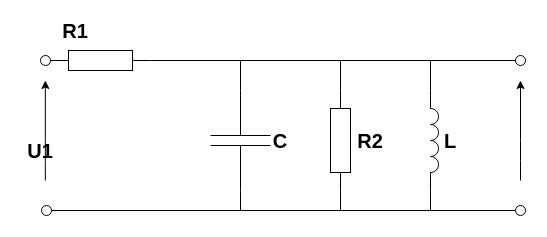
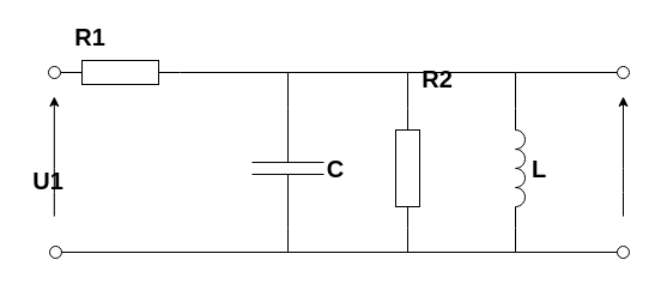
- <mxCell id="18" value="&lt;font style=&quot;font-size: 20px&quot;&gt;&lt;b&gt;R2&lt;/b&gt;&lt;/font&gt;" style="text;html=1;strokeColor=none;fillColor=none;align=center;verticalAlign=middle;whiteSpace=wrap;rounded=0;" parent="1" vertex="1"><mxGeometry x="350" y="130" width="40" height="20" as="geometry" /></mxCell>
+ <mxCell id="18" value="&lt;font style=&quot;font-size: 20px&quot;&gt;&lt;b&gt;R2&lt;/b&gt;&lt;/font&gt;" style="text;html=1;strokeColor=none;fillColor=none;align=center;verticalAlign=middle;whiteSpace=wrap;rounded=0;" parent="1" vertex="1"><mxGeometry x="345" y="55" width="40" height="20" as="geometry" /></mxCell>
